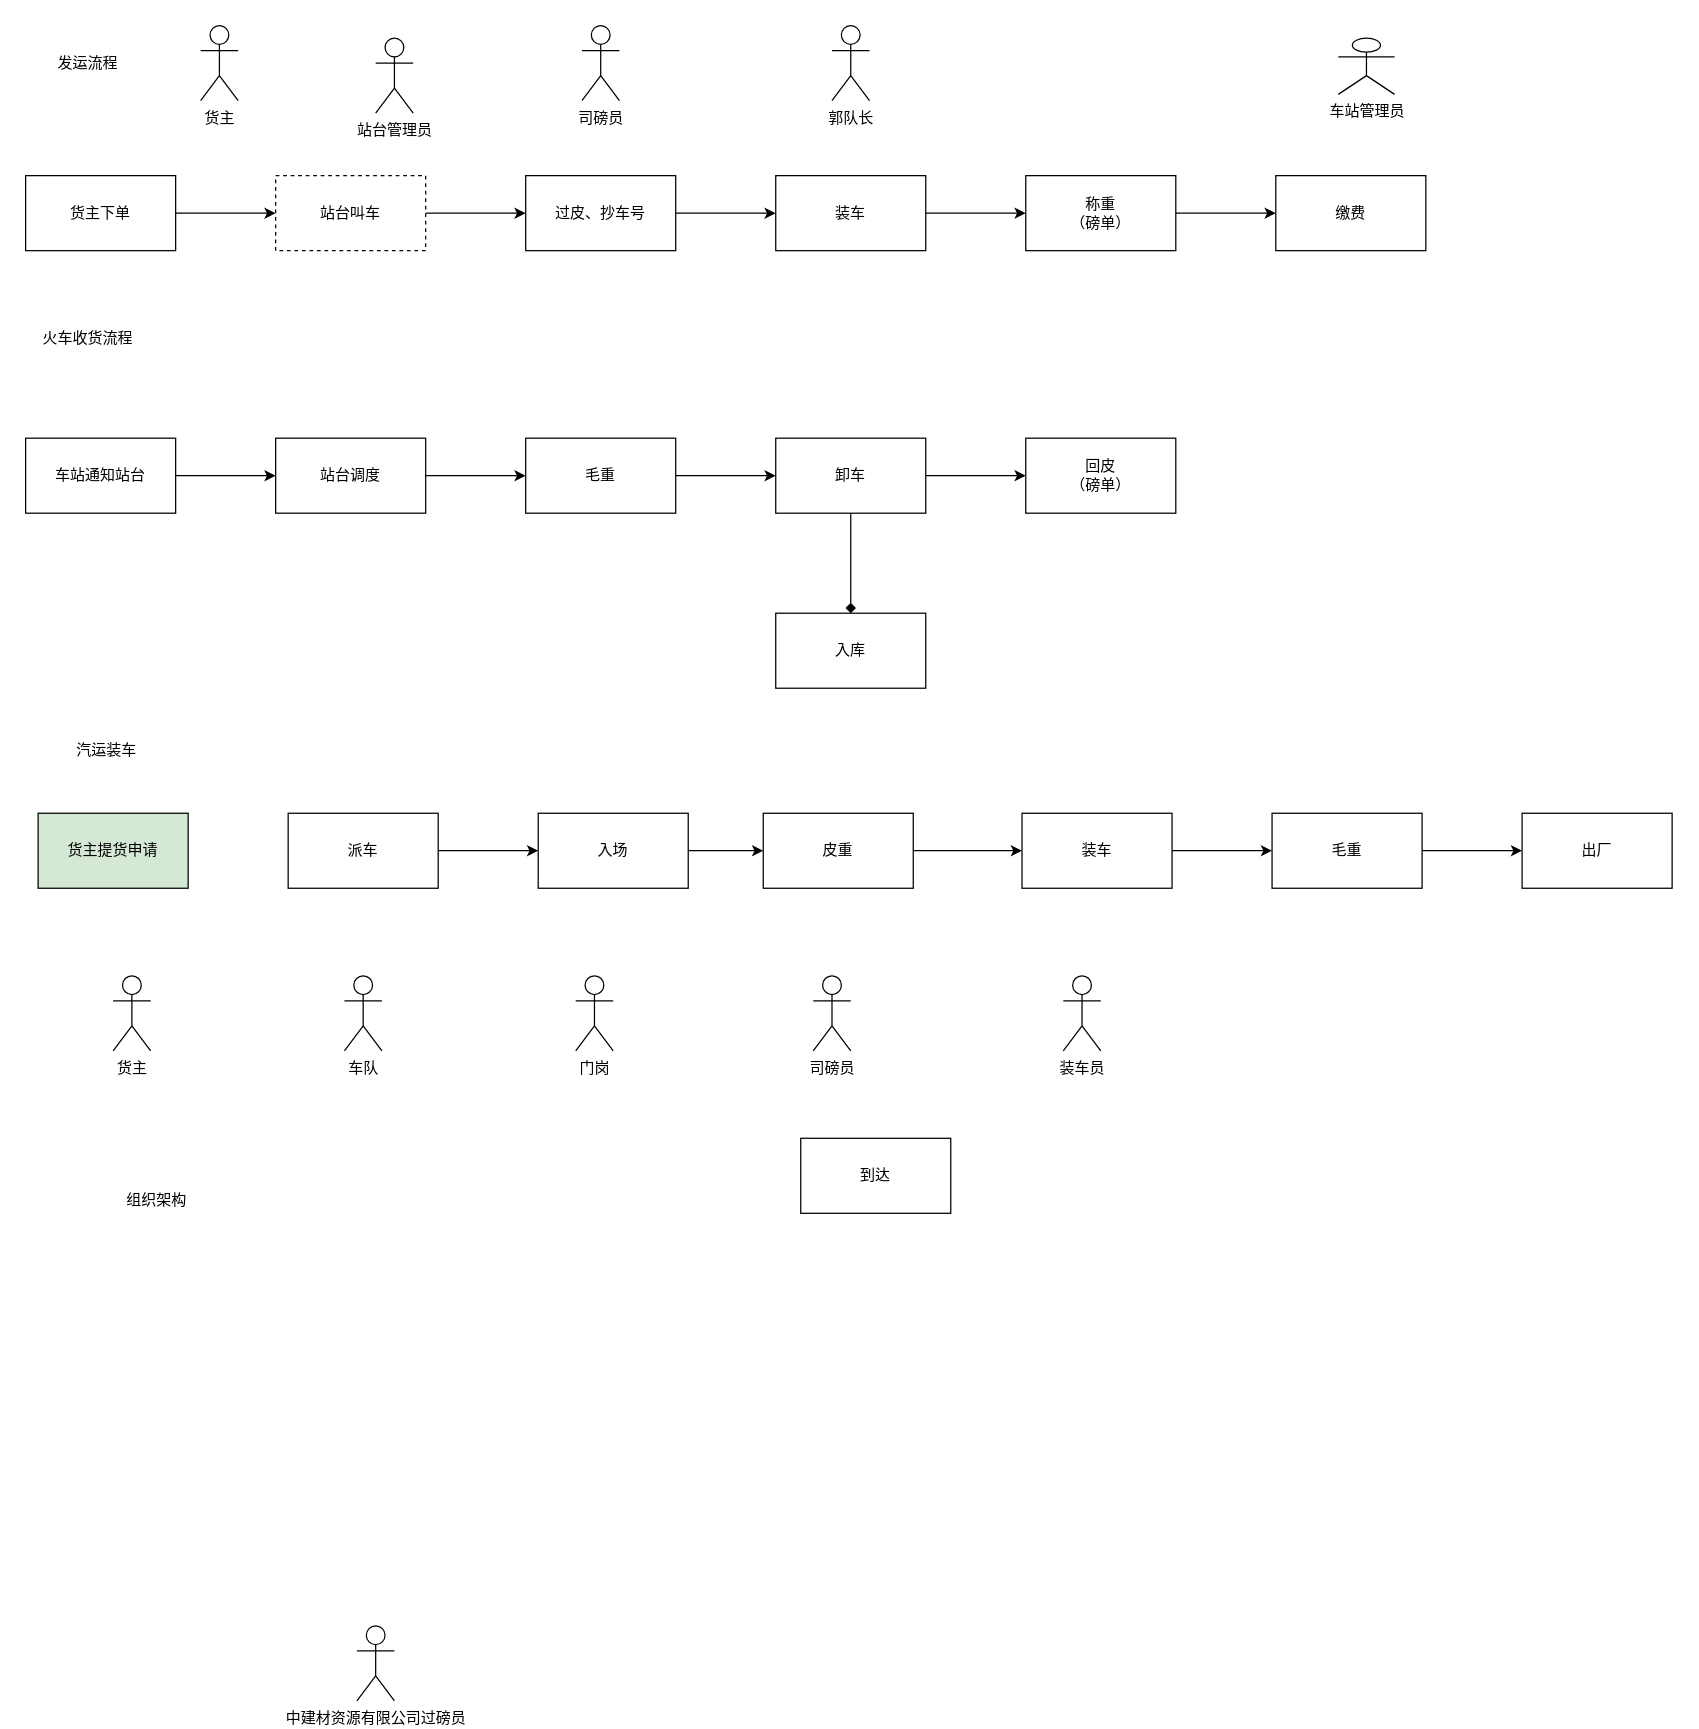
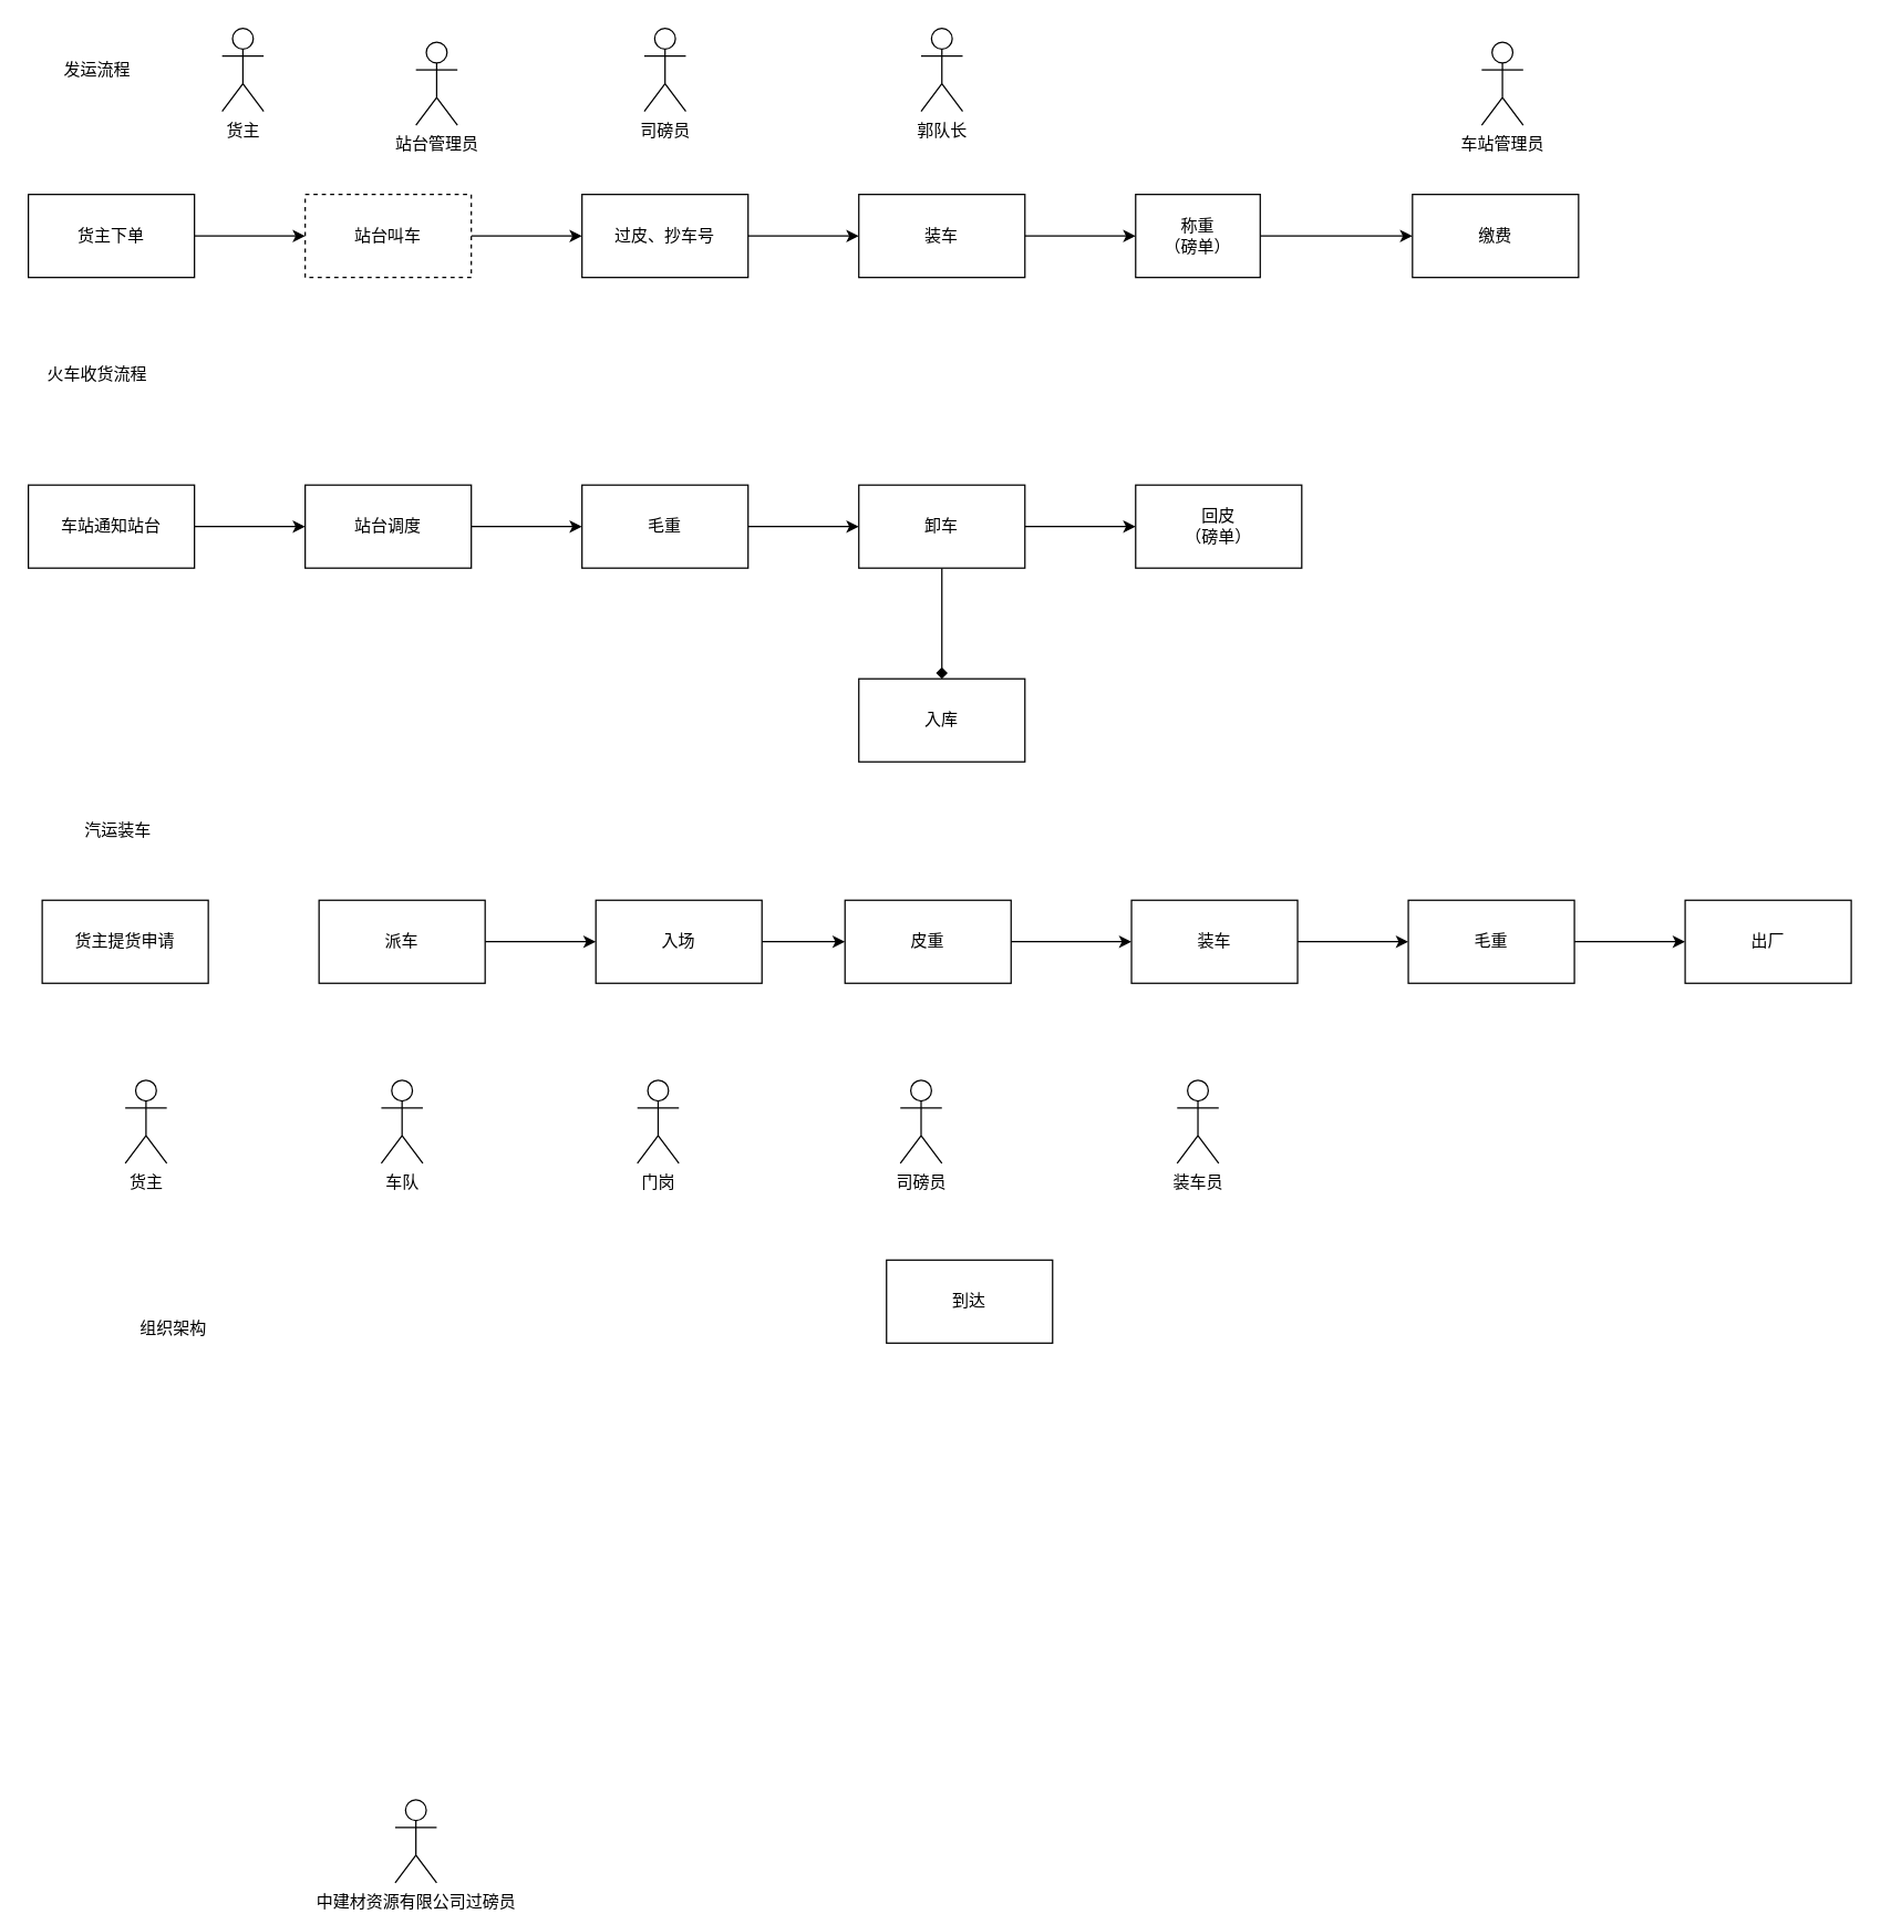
- <mxCell id="31" value="车站管理员" style="shape=umlActor;verticalLabelPosition=bottom;verticalAlign=top;html=1;outlineConnect=0;" vertex="1" parent="1"><mxGeometry x="1070" y="30" width="45" height="45" as="geometry" /></mxCell>
+ <mxCell id="31" value="车站管理员" style="shape=umlActor;verticalLabelPosition=bottom;verticalAlign=top;html=1;outlineConnect=0;" vertex="1" parent="1"><mxGeometry x="1070" y="30" width="30" height="60" as="geometry" /></mxCell>
- <mxCell id="14" value="称重&lt;br&gt;（磅单）" style="whiteSpace=wrap;html=1;rounded=0;" vertex="1" parent="1"><mxGeometry x="820" y="140" width="120" height="60" as="geometry" /></mxCell>
+ <mxCell id="14" value="称重&lt;br&gt;（磅单）" style="whiteSpace=wrap;html=1;rounded=0;" vertex="1" parent="1"><mxGeometry x="820" y="140" width="90" height="60" as="geometry" /></mxCell>
- <mxCell id="34" value="货主提货申请" style="rounded=0;whiteSpace=wrap;html=1;fillColor=#d5e8d4;" vertex="1" parent="1"><mxGeometry x="30" y="650" width="120" height="60" as="geometry" /></mxCell>
+ <mxCell id="34" value="货主提货申请" style="rounded=0;whiteSpace=wrap;html=1;" vertex="1" parent="1"><mxGeometry x="30" y="650" width="120" height="60" as="geometry" /></mxCell>
